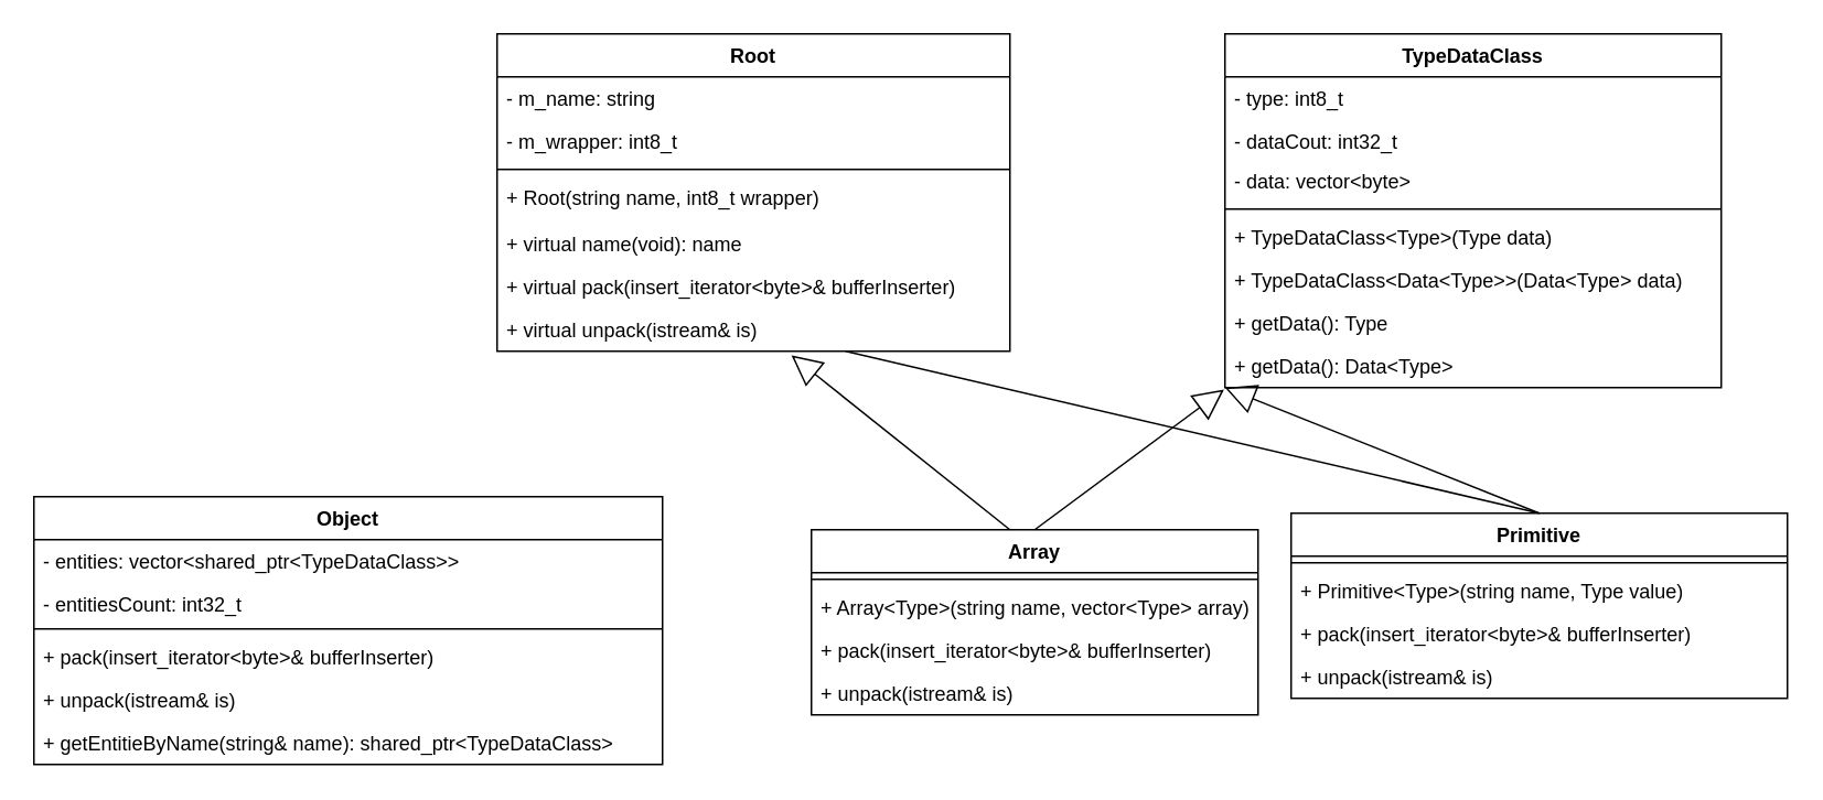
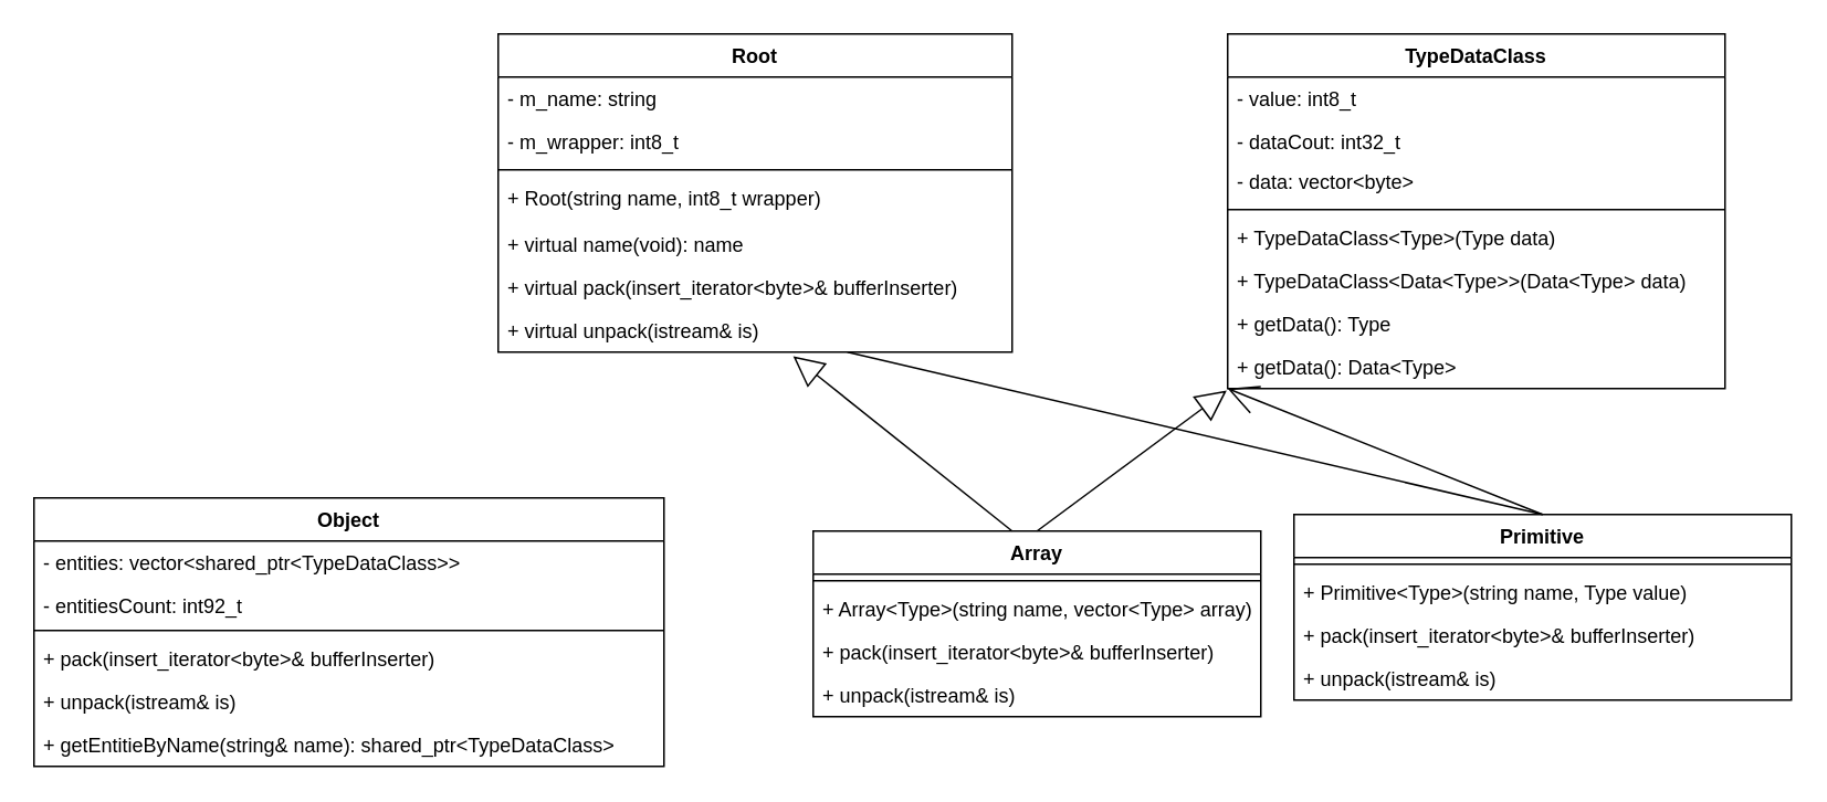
- <mxCell id="11" value="- type: int8_t" style="text;strokeColor=none;fillColor=none;align=left;verticalAlign=top;spacingLeft=4;spacingRight=4;overflow=hidden;rotatable=0;points=[[0,0.5],[1,0.5]];portConstraint=eastwest;" vertex="1" parent="10"><mxGeometry y="26" width="300" height="26" as="geometry" /></mxCell>
+ <mxCell id="11" value="- value: int8_t" style="text;strokeColor=none;fillColor=none;align=left;verticalAlign=top;spacingLeft=4;spacingRight=4;overflow=hidden;rotatable=0;points=[[0,0.5],[1,0.5]];portConstraint=eastwest;" vertex="1" parent="10"><mxGeometry y="26" width="300" height="26" as="geometry" /></mxCell>
- <mxCell id="24" value="" style="endArrow=block;endSize=16;endFill=0;html=1;entryX=0;entryY=1;entryDx=0;entryDy=0;exitX=0.5;exitY=0;exitDx=0;exitDy=0;" edge="1" parent="1" source="19" target="10"><mxGeometry width="160" relative="1" as="geometry"><mxPoint x="720" y="290" as="sourcePoint" /><mxPoint x="880" y="290" as="targetPoint" /></mxGeometry></mxCell>
+ <mxCell id="24" value="" style="endArrow=open;endSize=16;endFill=0;html=1;entryX=0;entryY=1;entryDx=0;entryDy=0;exitX=0.5;exitY=0;exitDx=0;exitDy=0;" edge="1" parent="1" source="19" target="10"><mxGeometry width="160" relative="1" as="geometry"><mxPoint x="720" y="290" as="sourcePoint" /><mxPoint x="880" y="290" as="targetPoint" /></mxGeometry></mxCell>
- <mxCell id="35" value="- entitiesCount: int32_t" style="text;strokeColor=none;fillColor=none;align=left;verticalAlign=top;spacingLeft=4;spacingRight=4;overflow=hidden;rotatable=0;points=[[0,0.5],[1,0.5]];portConstraint=eastwest;" vertex="1" parent="33"><mxGeometry y="52" width="380" height="24" as="geometry" /></mxCell>
+ <mxCell id="35" value="- entitiesCount: int92_t" style="text;strokeColor=none;fillColor=none;align=left;verticalAlign=top;spacingLeft=4;spacingRight=4;overflow=hidden;rotatable=0;points=[[0,0.5],[1,0.5]];portConstraint=eastwest;" vertex="1" parent="33"><mxGeometry y="52" width="380" height="24" as="geometry" /></mxCell>
